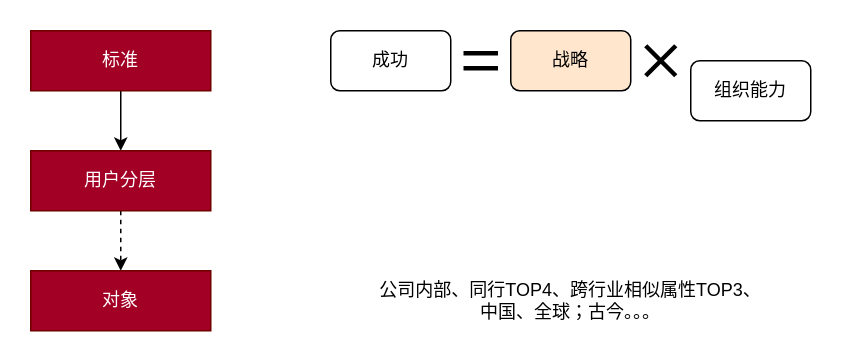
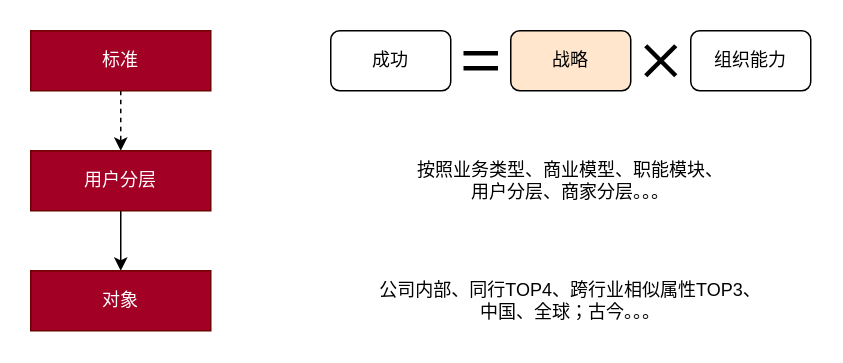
- <mxCell id="9" value="组织能力" style="rounded=1;whiteSpace=wrap;html=1;" vertex="1" parent="1"><mxGeometry x="460" y="40" width="80" height="40" as="geometry" /></mxCell>
+ <mxCell id="9" value="组织能力" style="rounded=1;whiteSpace=wrap;html=1;" vertex="1" parent="1"><mxGeometry x="460" y="20" width="80" height="40" as="geometry" /></mxCell>
- <mxCell id="2" value="" style="edgeStyle=orthogonalEdgeStyle;rounded=0;orthogonalLoop=1;jettySize=auto;html=1;" edge="1" parent="1" source="3" target="5"><mxGeometry relative="1" as="geometry" /></mxCell>
+ <mxCell id="2" value="" style="edgeStyle=orthogonalEdgeStyle;rounded=0;orthogonalLoop=1;jettySize=auto;html=1;dashed=1;" edge="1" parent="1" source="3" target="5"><mxGeometry relative="1" as="geometry" /></mxCell>
+ <mxCell id="12" value="按照业务类型、商业模型、职能模块、&lt;br&gt;用户分层、商家分层。。。" style="text;html=1;strokeColor=none;fillColor=none;align=center;verticalAlign=middle;whiteSpace=wrap;rounded=0;" vertex="1" parent="1"><mxGeometry x="220" y="100" width="320" height="40" as="geometry" /></mxCell>
- <mxCell id="4" value="" style="edgeStyle=orthogonalEdgeStyle;rounded=0;orthogonalLoop=1;jettySize=auto;html=1;dashed=1;" edge="1" parent="1" source="5" target="6"><mxGeometry relative="1" as="geometry" /></mxCell>
+ <mxCell id="4" value="" style="edgeStyle=orthogonalEdgeStyle;rounded=0;orthogonalLoop=1;jettySize=auto;html=1;" edge="1" parent="1" source="5" target="6"><mxGeometry relative="1" as="geometry" /></mxCell>
